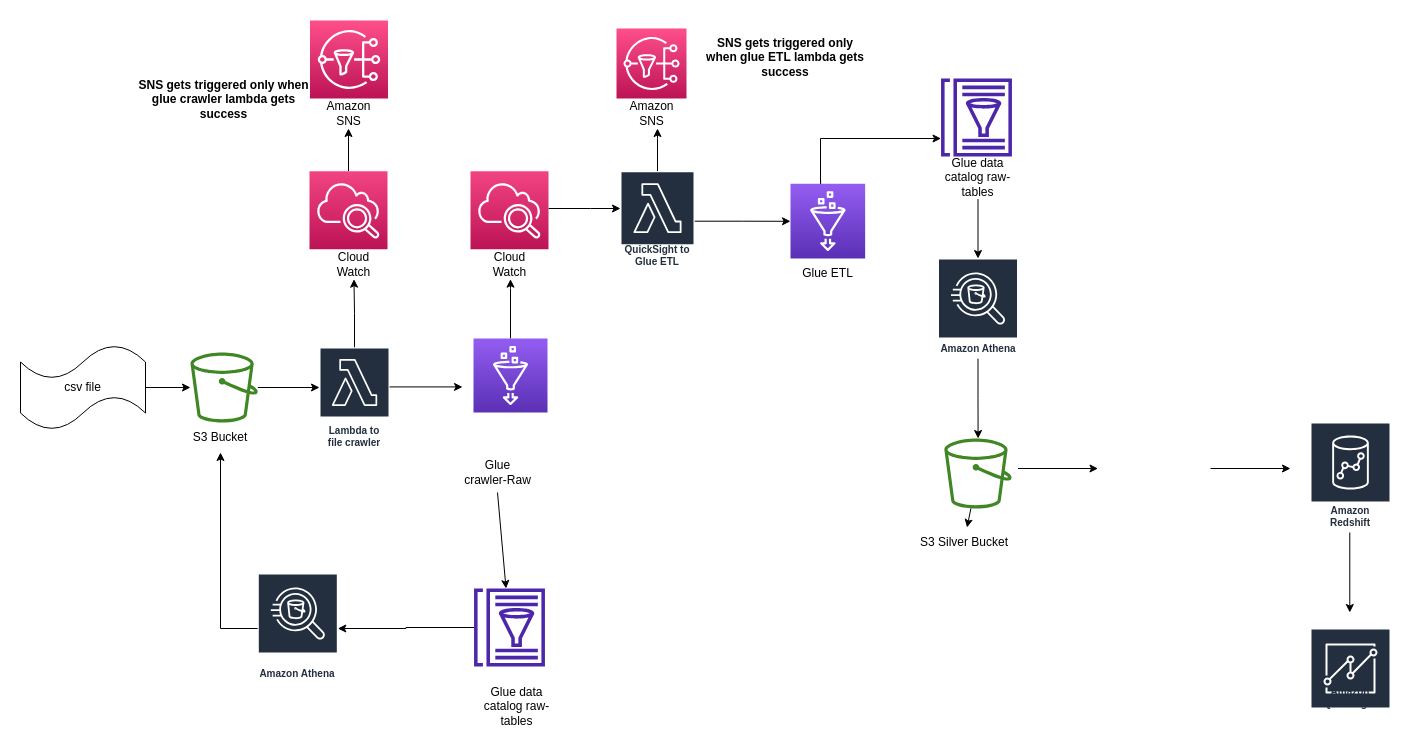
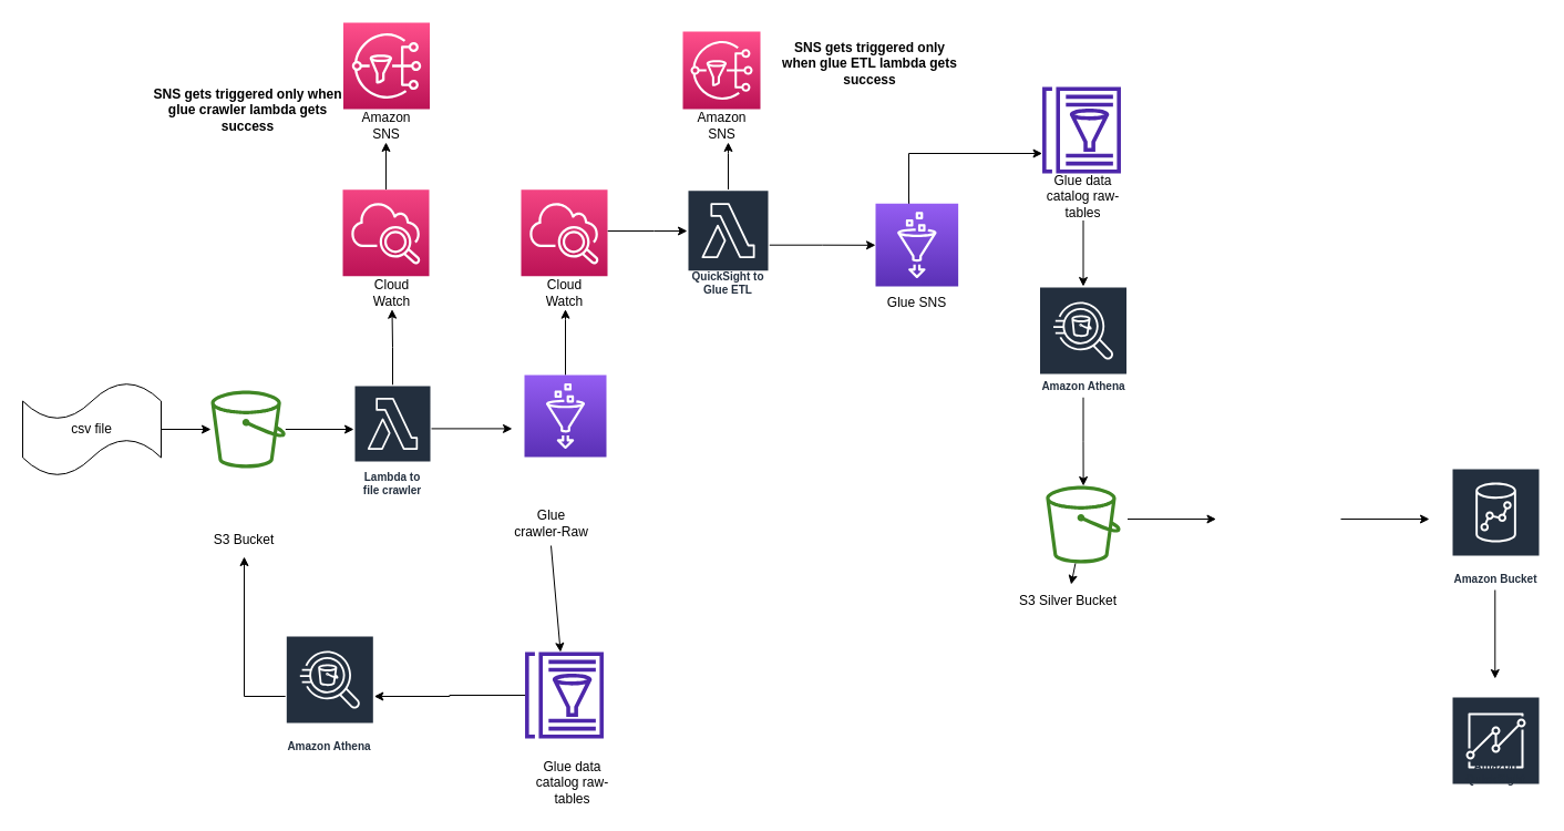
- <mxCell id="23" value="Glue ETL" style="text;html=1;strokeColor=none;fillColor=none;align=center;verticalAlign=middle;whiteSpace=wrap;rounded=0;" parent="1" vertex="1"><mxGeometry x="792.82" y="258" width="69" height="30" as="geometry" /></mxCell>
+ <mxCell id="23" value="Glue SNS" style="text;html=1;strokeColor=none;fillColor=none;align=center;verticalAlign=middle;whiteSpace=wrap;rounded=0;" parent="1" vertex="1"><mxGeometry x="792.82" y="258" width="69" height="30" as="geometry" /></mxCell>
- <mxCell id="22" value="S3 Bucket" style="text;html=1;strokeColor=none;fillColor=none;align=center;verticalAlign=middle;whiteSpace=wrap;rounded=0;" parent="1" vertex="1"><mxGeometry x="190" y="422" width="60" height="30" as="geometry" /></mxCell>
+ <mxCell id="22" value="S3 Bucket" style="text;html=1;strokeColor=none;fillColor=none;align=center;verticalAlign=middle;whiteSpace=wrap;rounded=0;" parent="1" vertex="1"><mxGeometry x="190" y="472" width="60" height="30" as="geometry" /></mxCell>
- <mxCell id="47" value="Amazon Redshift" style="sketch=0;outlineConnect=0;fontColor=#232F3E;gradientColor=none;strokeColor=#ffffff;fillColor=#232F3E;dashed=0;verticalLabelPosition=middle;verticalAlign=bottom;align=center;html=1;whiteSpace=wrap;fontSize=10;fontStyle=1;spacing=3;shape=mxgraph.aws4.productIcon;prIcon=mxgraph.aws4.redshift;" vertex="1" parent="1"><mxGeometry x="1310" y="422" width="80" height="110" as="geometry" /></mxCell>
+ <mxCell id="47" value="Amazon Bucket" style="sketch=0;outlineConnect=0;fontColor=#232F3E;gradientColor=none;strokeColor=#ffffff;fillColor=#232F3E;dashed=0;verticalLabelPosition=middle;verticalAlign=bottom;align=center;html=1;whiteSpace=wrap;fontSize=10;fontStyle=1;spacing=3;shape=mxgraph.aws4.productIcon;prIcon=mxgraph.aws4.redshift;" vertex="1" parent="1"><mxGeometry x="1310" y="422" width="80" height="110" as="geometry" /></mxCell>
